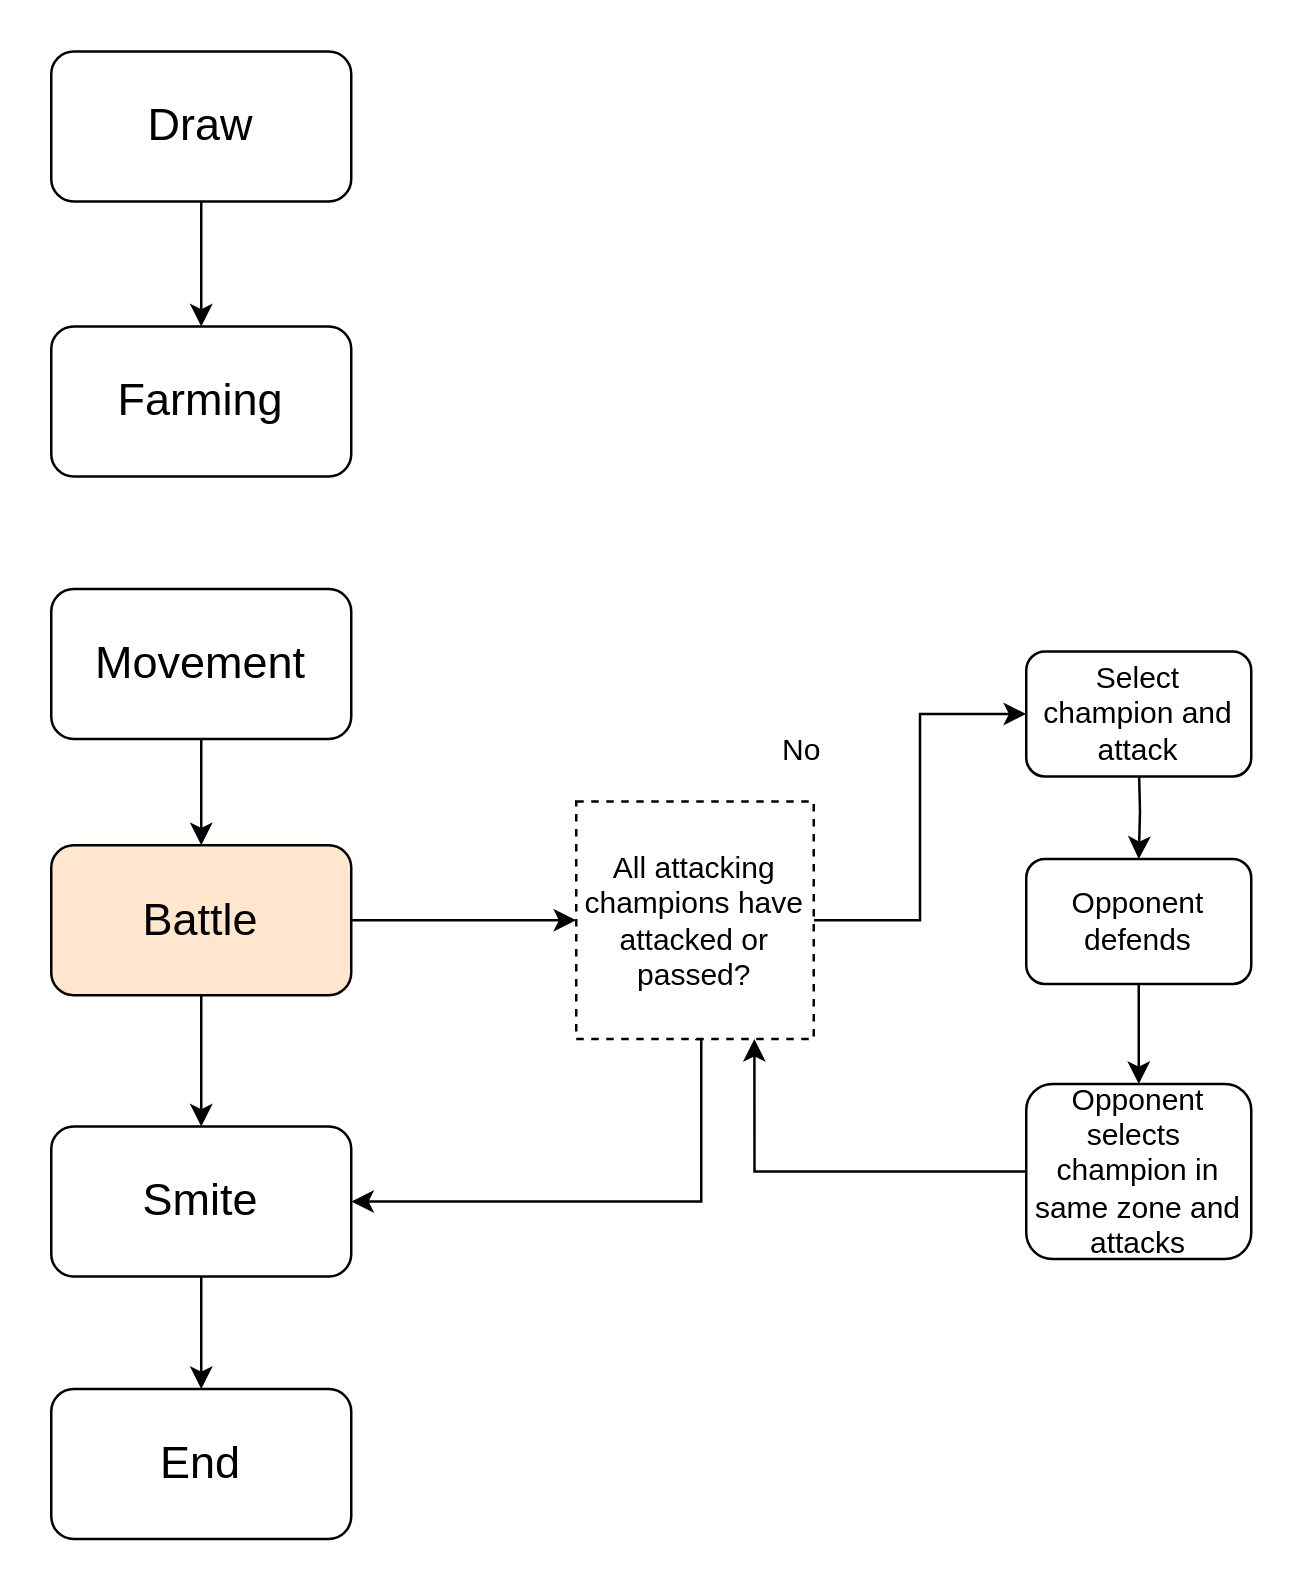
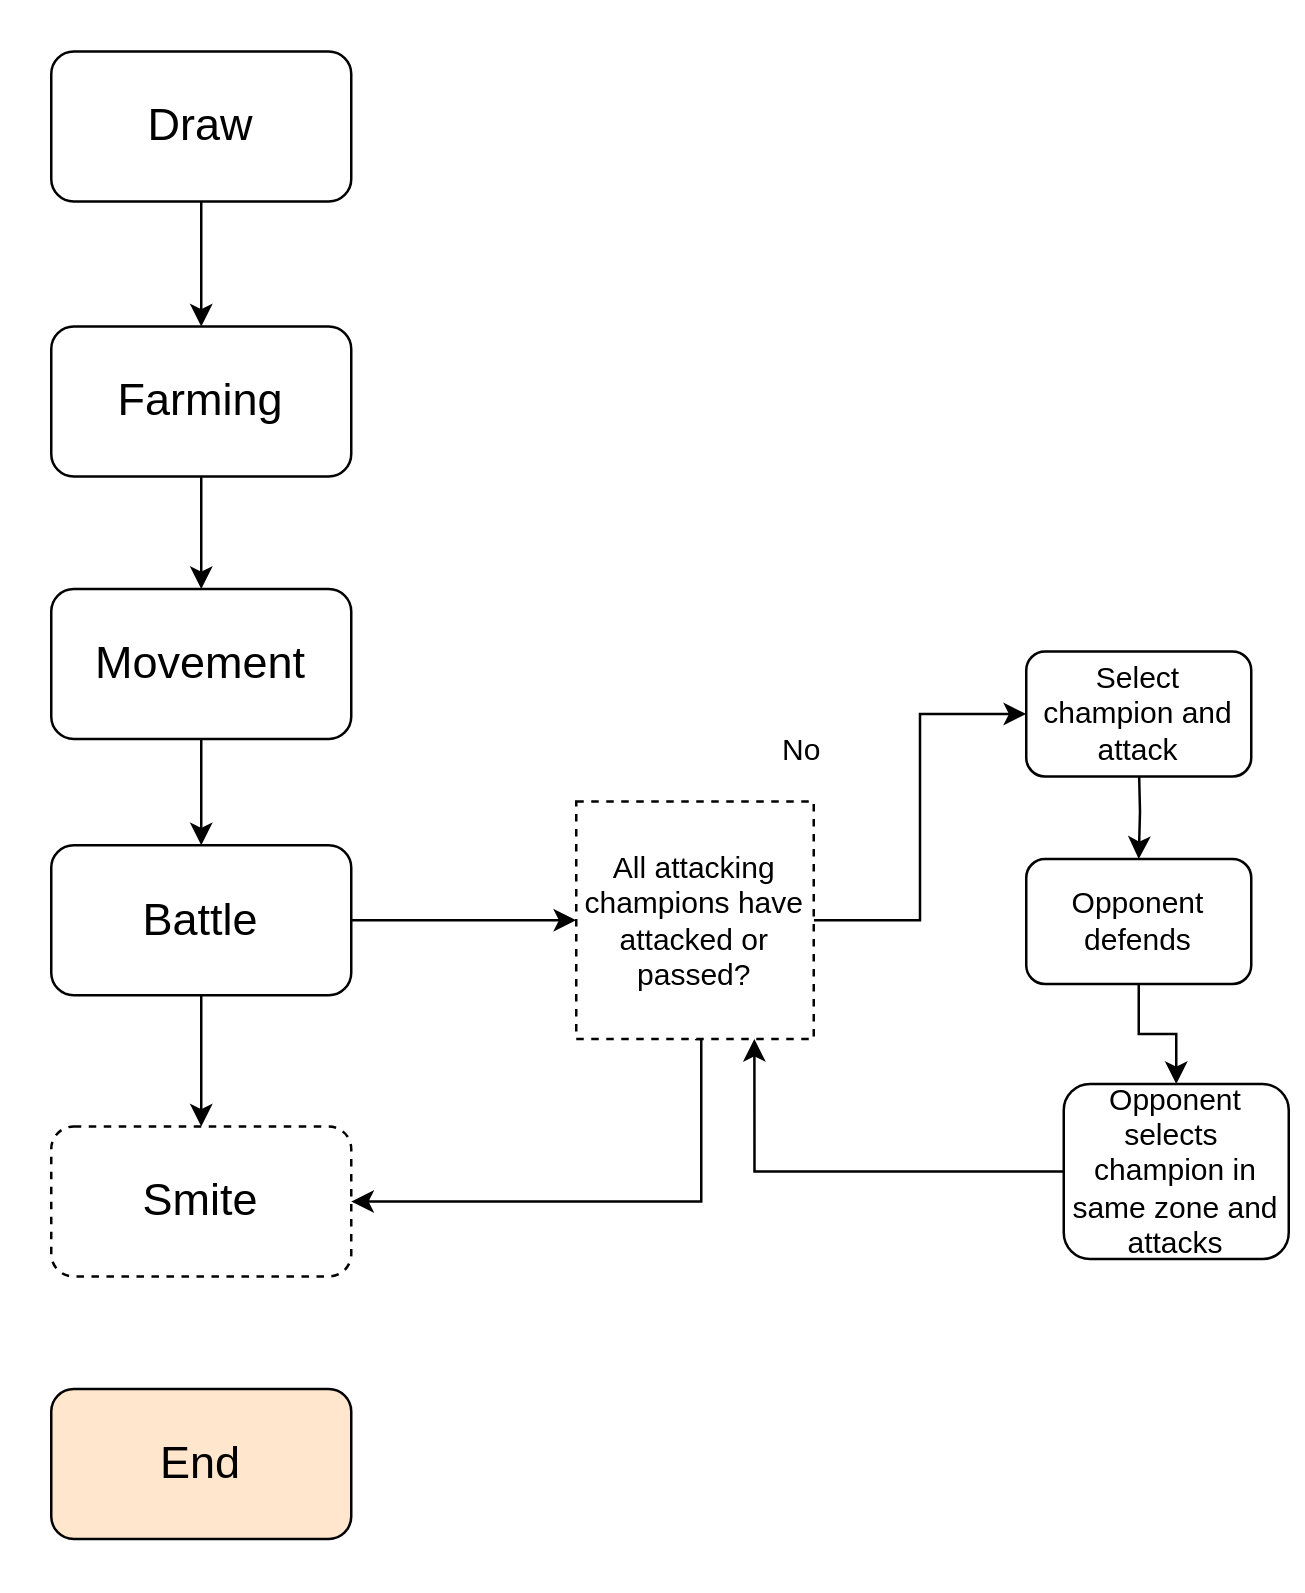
+ <mxCell id="4" style="edgeStyle=orthogonalEdgeStyle;rounded=0;orthogonalLoop=1;jettySize=auto;html=1;exitX=0.5;exitY=1;exitDx=0;exitDy=0;entryX=0.5;entryY=0;entryDx=0;entryDy=0;" parent="1" source="5" target="7" edge="1"><mxGeometry relative="1" as="geometry" /></mxCell>
- <mxCell id="10" value="&lt;font style=&quot;font-size: 18px;&quot;&gt;Battle&lt;/font&gt;" style="rounded=1;whiteSpace=wrap;html=1;fillColor=#ffe6cc;" parent="1" vertex="1"><mxGeometry x="20" y="337.5" width="120" height="60" as="geometry" /></mxCell>
+ <mxCell id="10" value="&lt;font style=&quot;font-size: 18px;&quot;&gt;Battle&lt;/font&gt;" style="rounded=1;whiteSpace=wrap;html=1;" parent="1" vertex="1"><mxGeometry x="20" y="337.5" width="120" height="60" as="geometry" /></mxCell>
- <mxCell id="22" value="Opponent selects&amp;nbsp; champion in same zone and attacks" style="rounded=1;whiteSpace=wrap;html=1;" parent="1" vertex="1"><mxGeometry x="410" y="433" width="90" height="70" as="geometry" /></mxCell>
+ <mxCell id="22" value="Opponent selects&amp;nbsp; champion in same zone and attacks" style="rounded=1;whiteSpace=wrap;html=1;" parent="1" vertex="1"><mxGeometry x="425" y="433" width="90" height="70" as="geometry" /></mxCell>
- <mxCell id="12" value="&lt;font style=&quot;font-size: 18px;&quot;&gt;Smite&lt;/font&gt;" style="rounded=1;whiteSpace=wrap;html=1;" parent="1" vertex="1"><mxGeometry x="20" y="450" width="120" height="60" as="geometry" /></mxCell>
+ <mxCell id="12" value="&lt;font style=&quot;font-size: 18px;&quot;&gt;Smite&lt;/font&gt;" style="rounded=1;whiteSpace=wrap;html=1;dashed=1;" parent="1" vertex="1"><mxGeometry x="20" y="450" width="120" height="60" as="geometry" /></mxCell>
- <mxCell id="11" style="edgeStyle=orthogonalEdgeStyle;rounded=0;orthogonalLoop=1;jettySize=auto;html=1;exitX=0.5;exitY=1;exitDx=0;exitDy=0;entryX=0.5;entryY=0;entryDx=0;entryDy=0;" parent="1" source="12" target="13" edge="1"><mxGeometry relative="1" as="geometry" /></mxCell>
- <mxCell id="13" value="&lt;font style=&quot;font-size: 18px;&quot;&gt;End&lt;/font&gt;" style="rounded=1;whiteSpace=wrap;html=1;" parent="1" vertex="1"><mxGeometry x="20" y="555" width="120" height="60" as="geometry" /></mxCell>
+ <mxCell id="13" value="&lt;font style=&quot;font-size: 18px;&quot;&gt;End&lt;/font&gt;" style="rounded=1;whiteSpace=wrap;html=1;fillColor=#ffe6cc;" parent="1" vertex="1"><mxGeometry x="20" y="555" width="120" height="60" as="geometry" /></mxCell>
